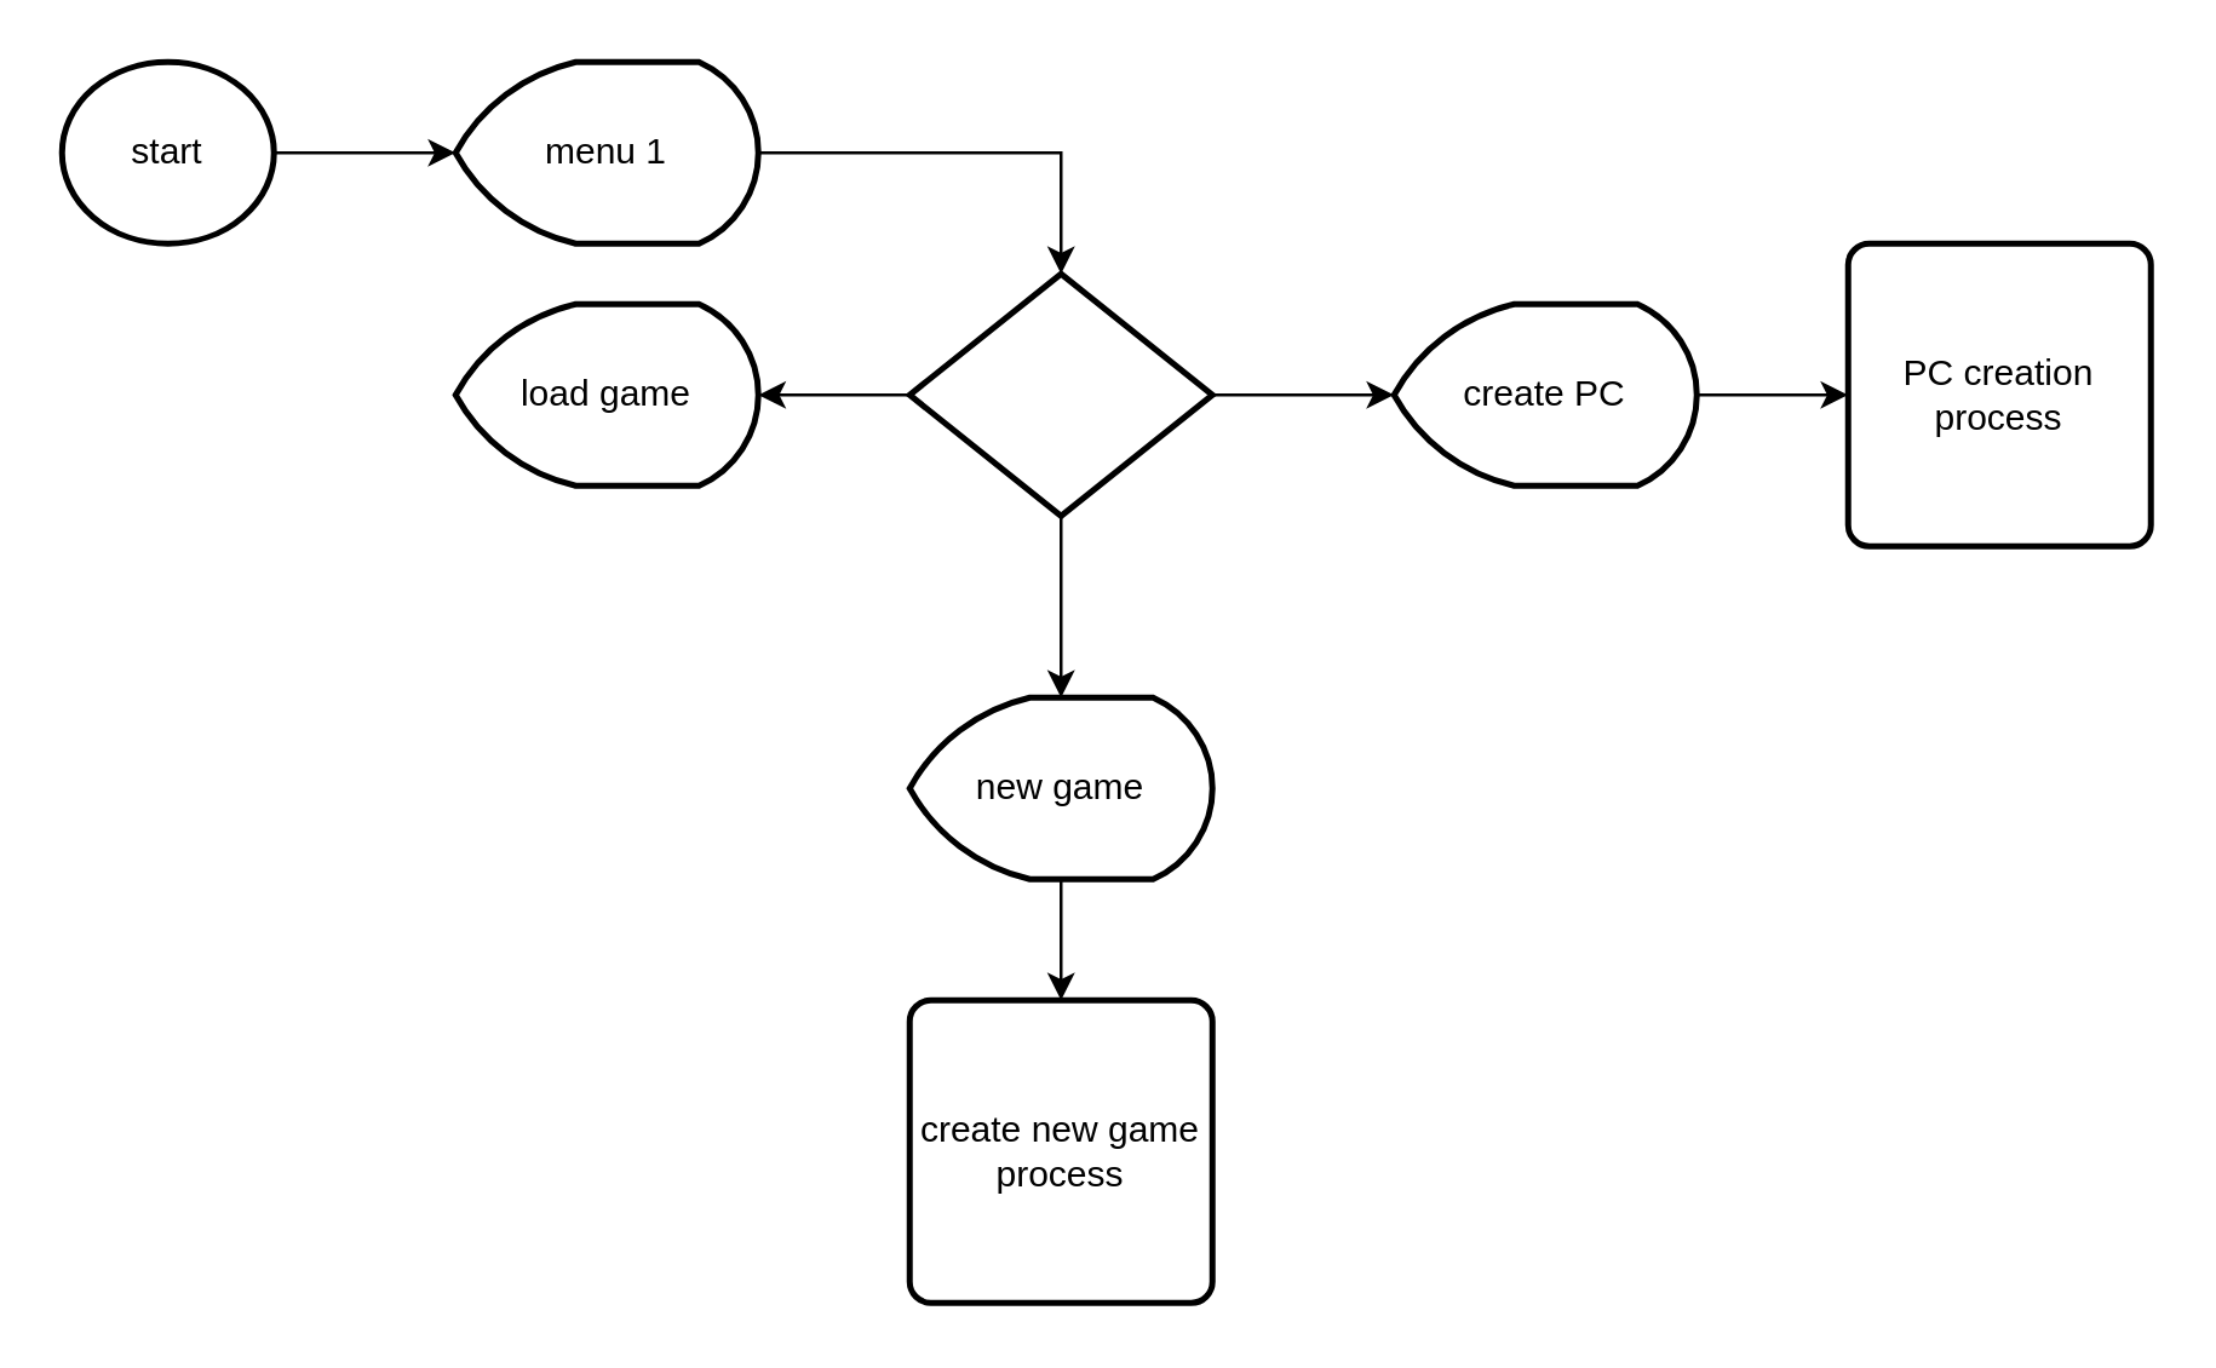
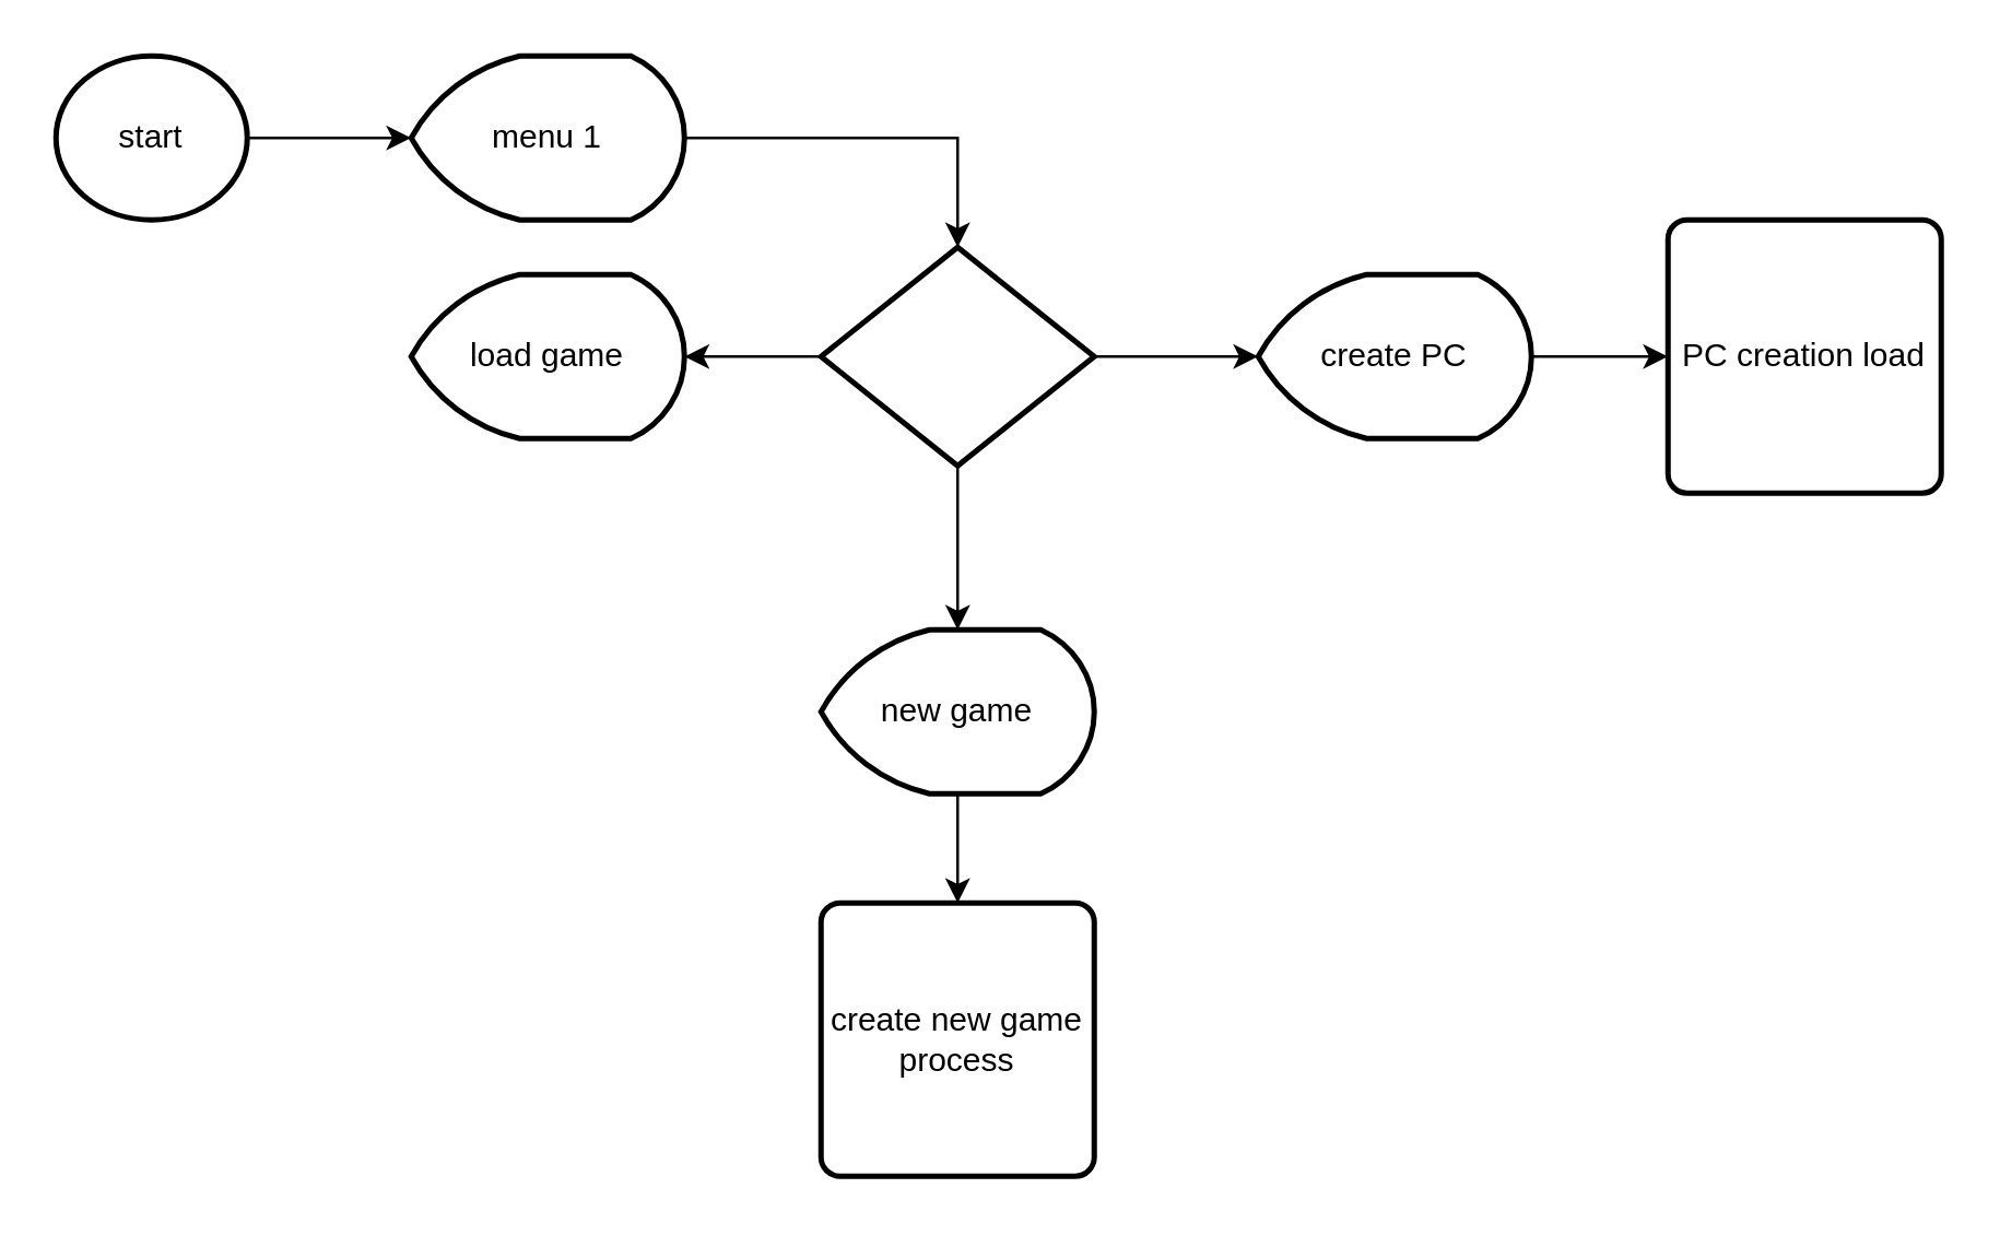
- <mxCell id="16" value="PC creation process" style="rounded=1;whiteSpace=wrap;html=1;absoluteArcSize=1;arcSize=14;strokeWidth=2;" parent="1" vertex="1"><mxGeometry x="610" y="80" width="100" height="100" as="geometry" /></mxCell>
+ <mxCell id="16" value="PC creation load" style="rounded=1;whiteSpace=wrap;html=1;absoluteArcSize=1;arcSize=14;strokeWidth=2;" parent="1" vertex="1"><mxGeometry x="610" y="80" width="100" height="100" as="geometry" /></mxCell>
